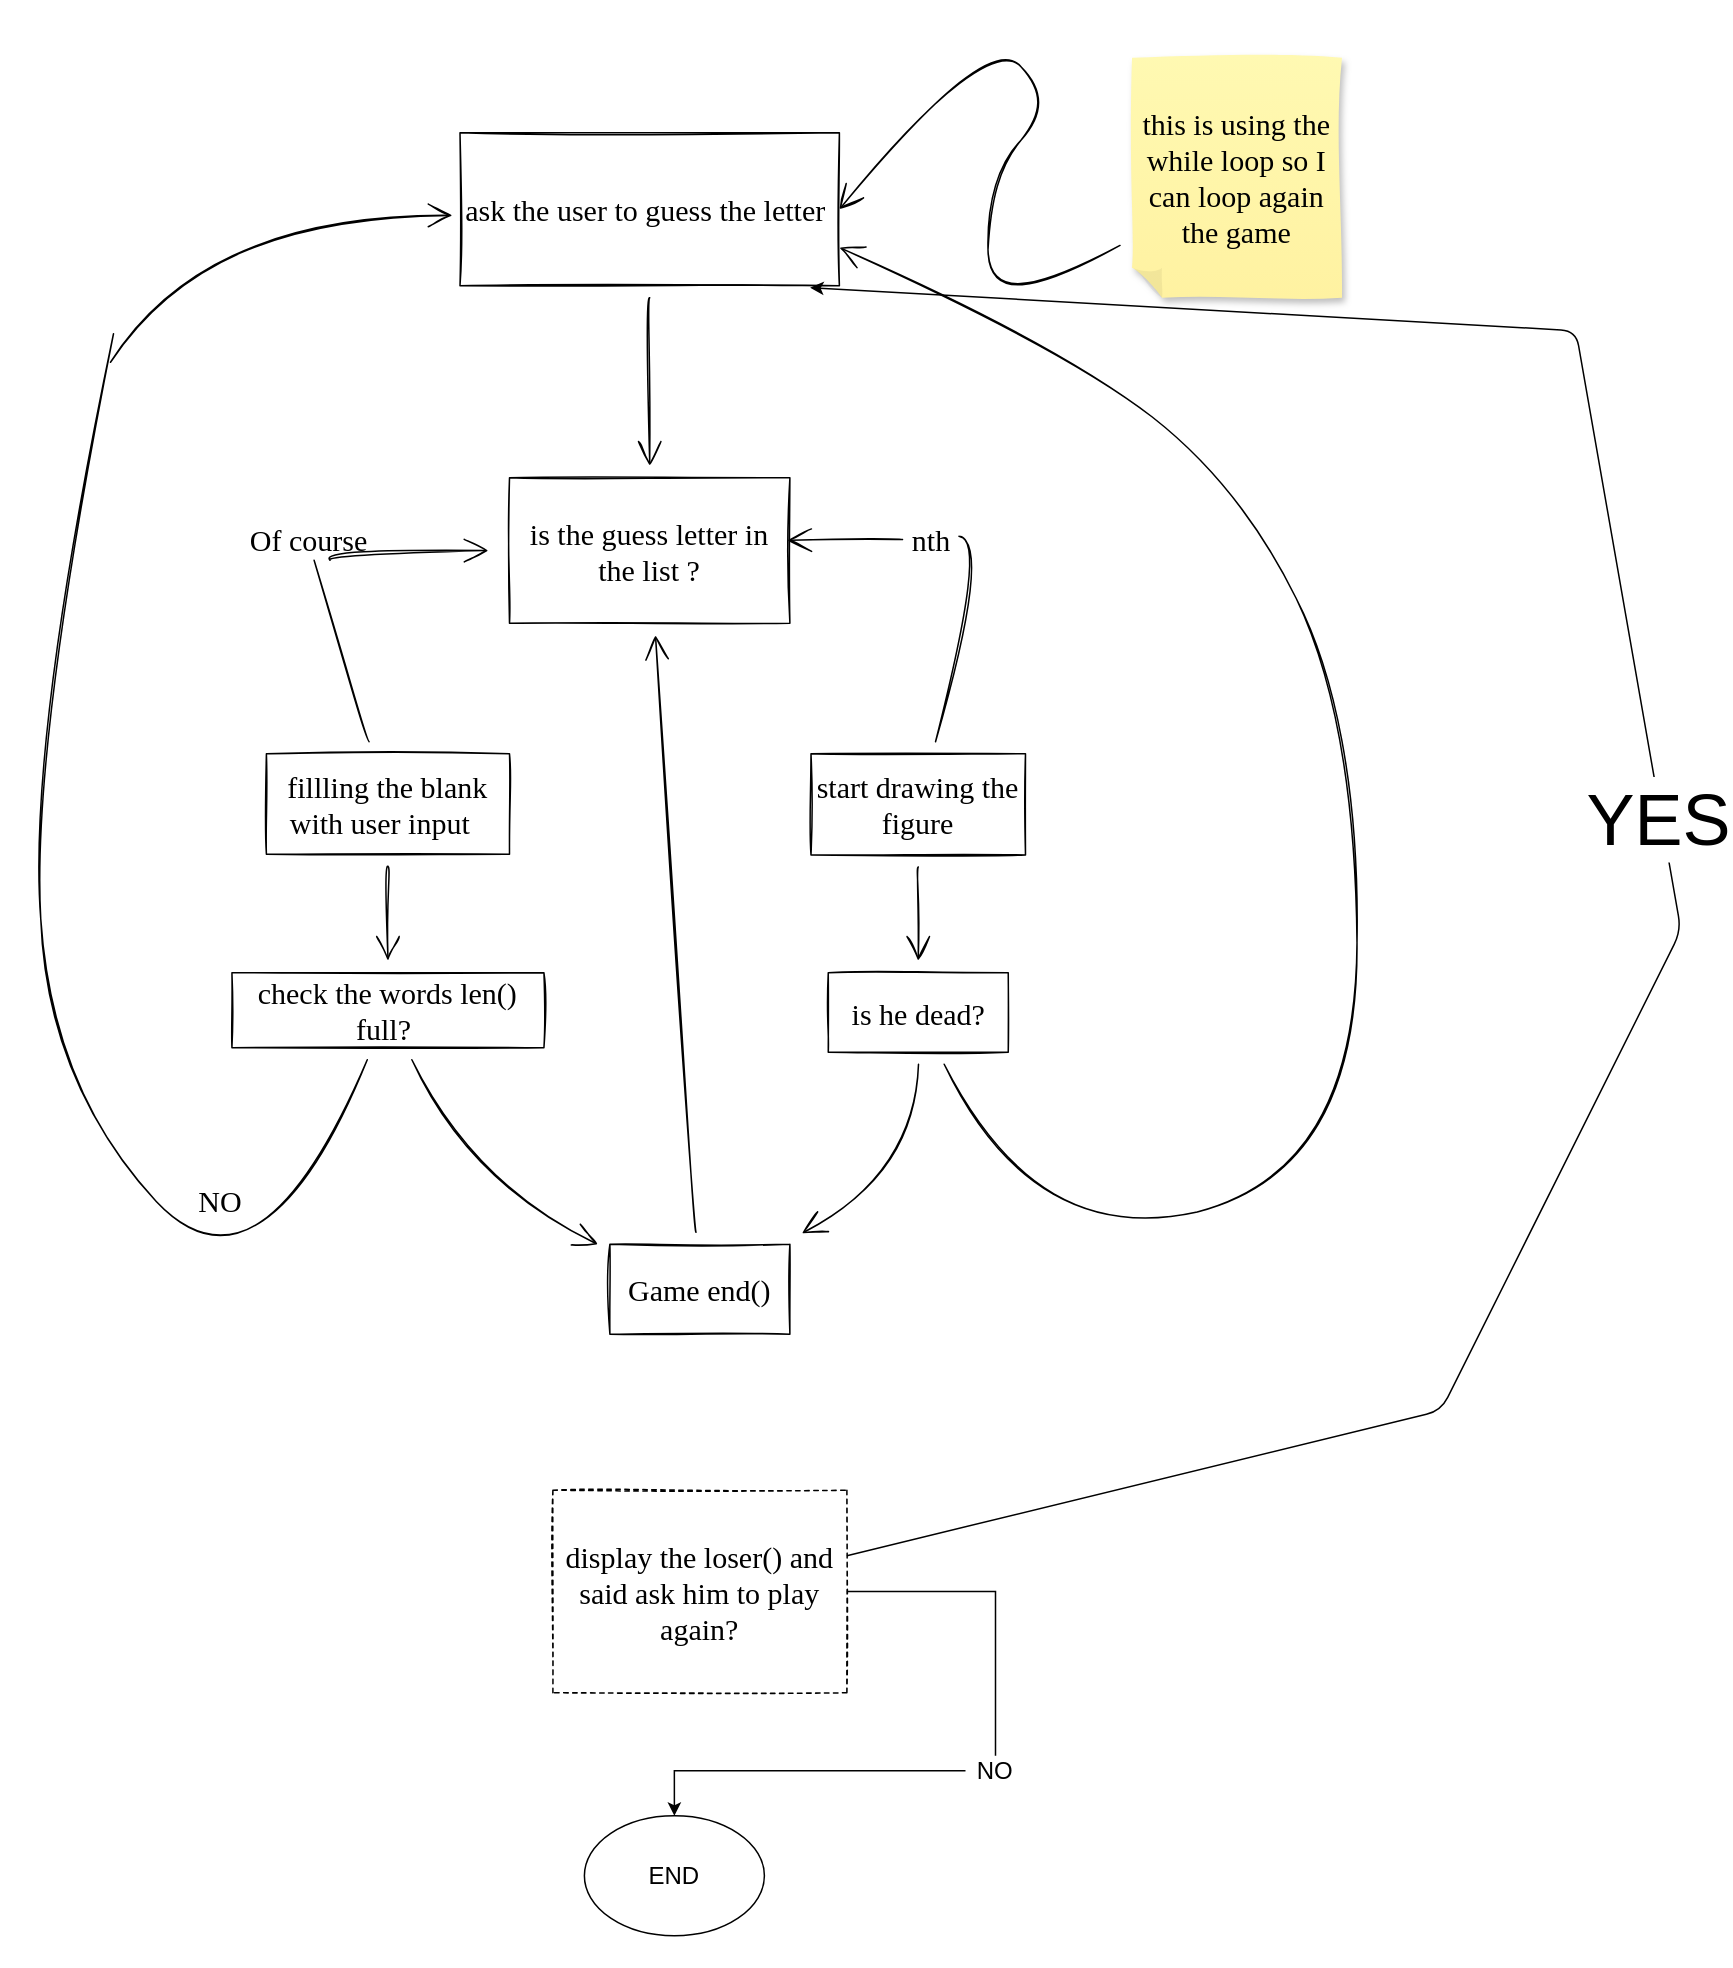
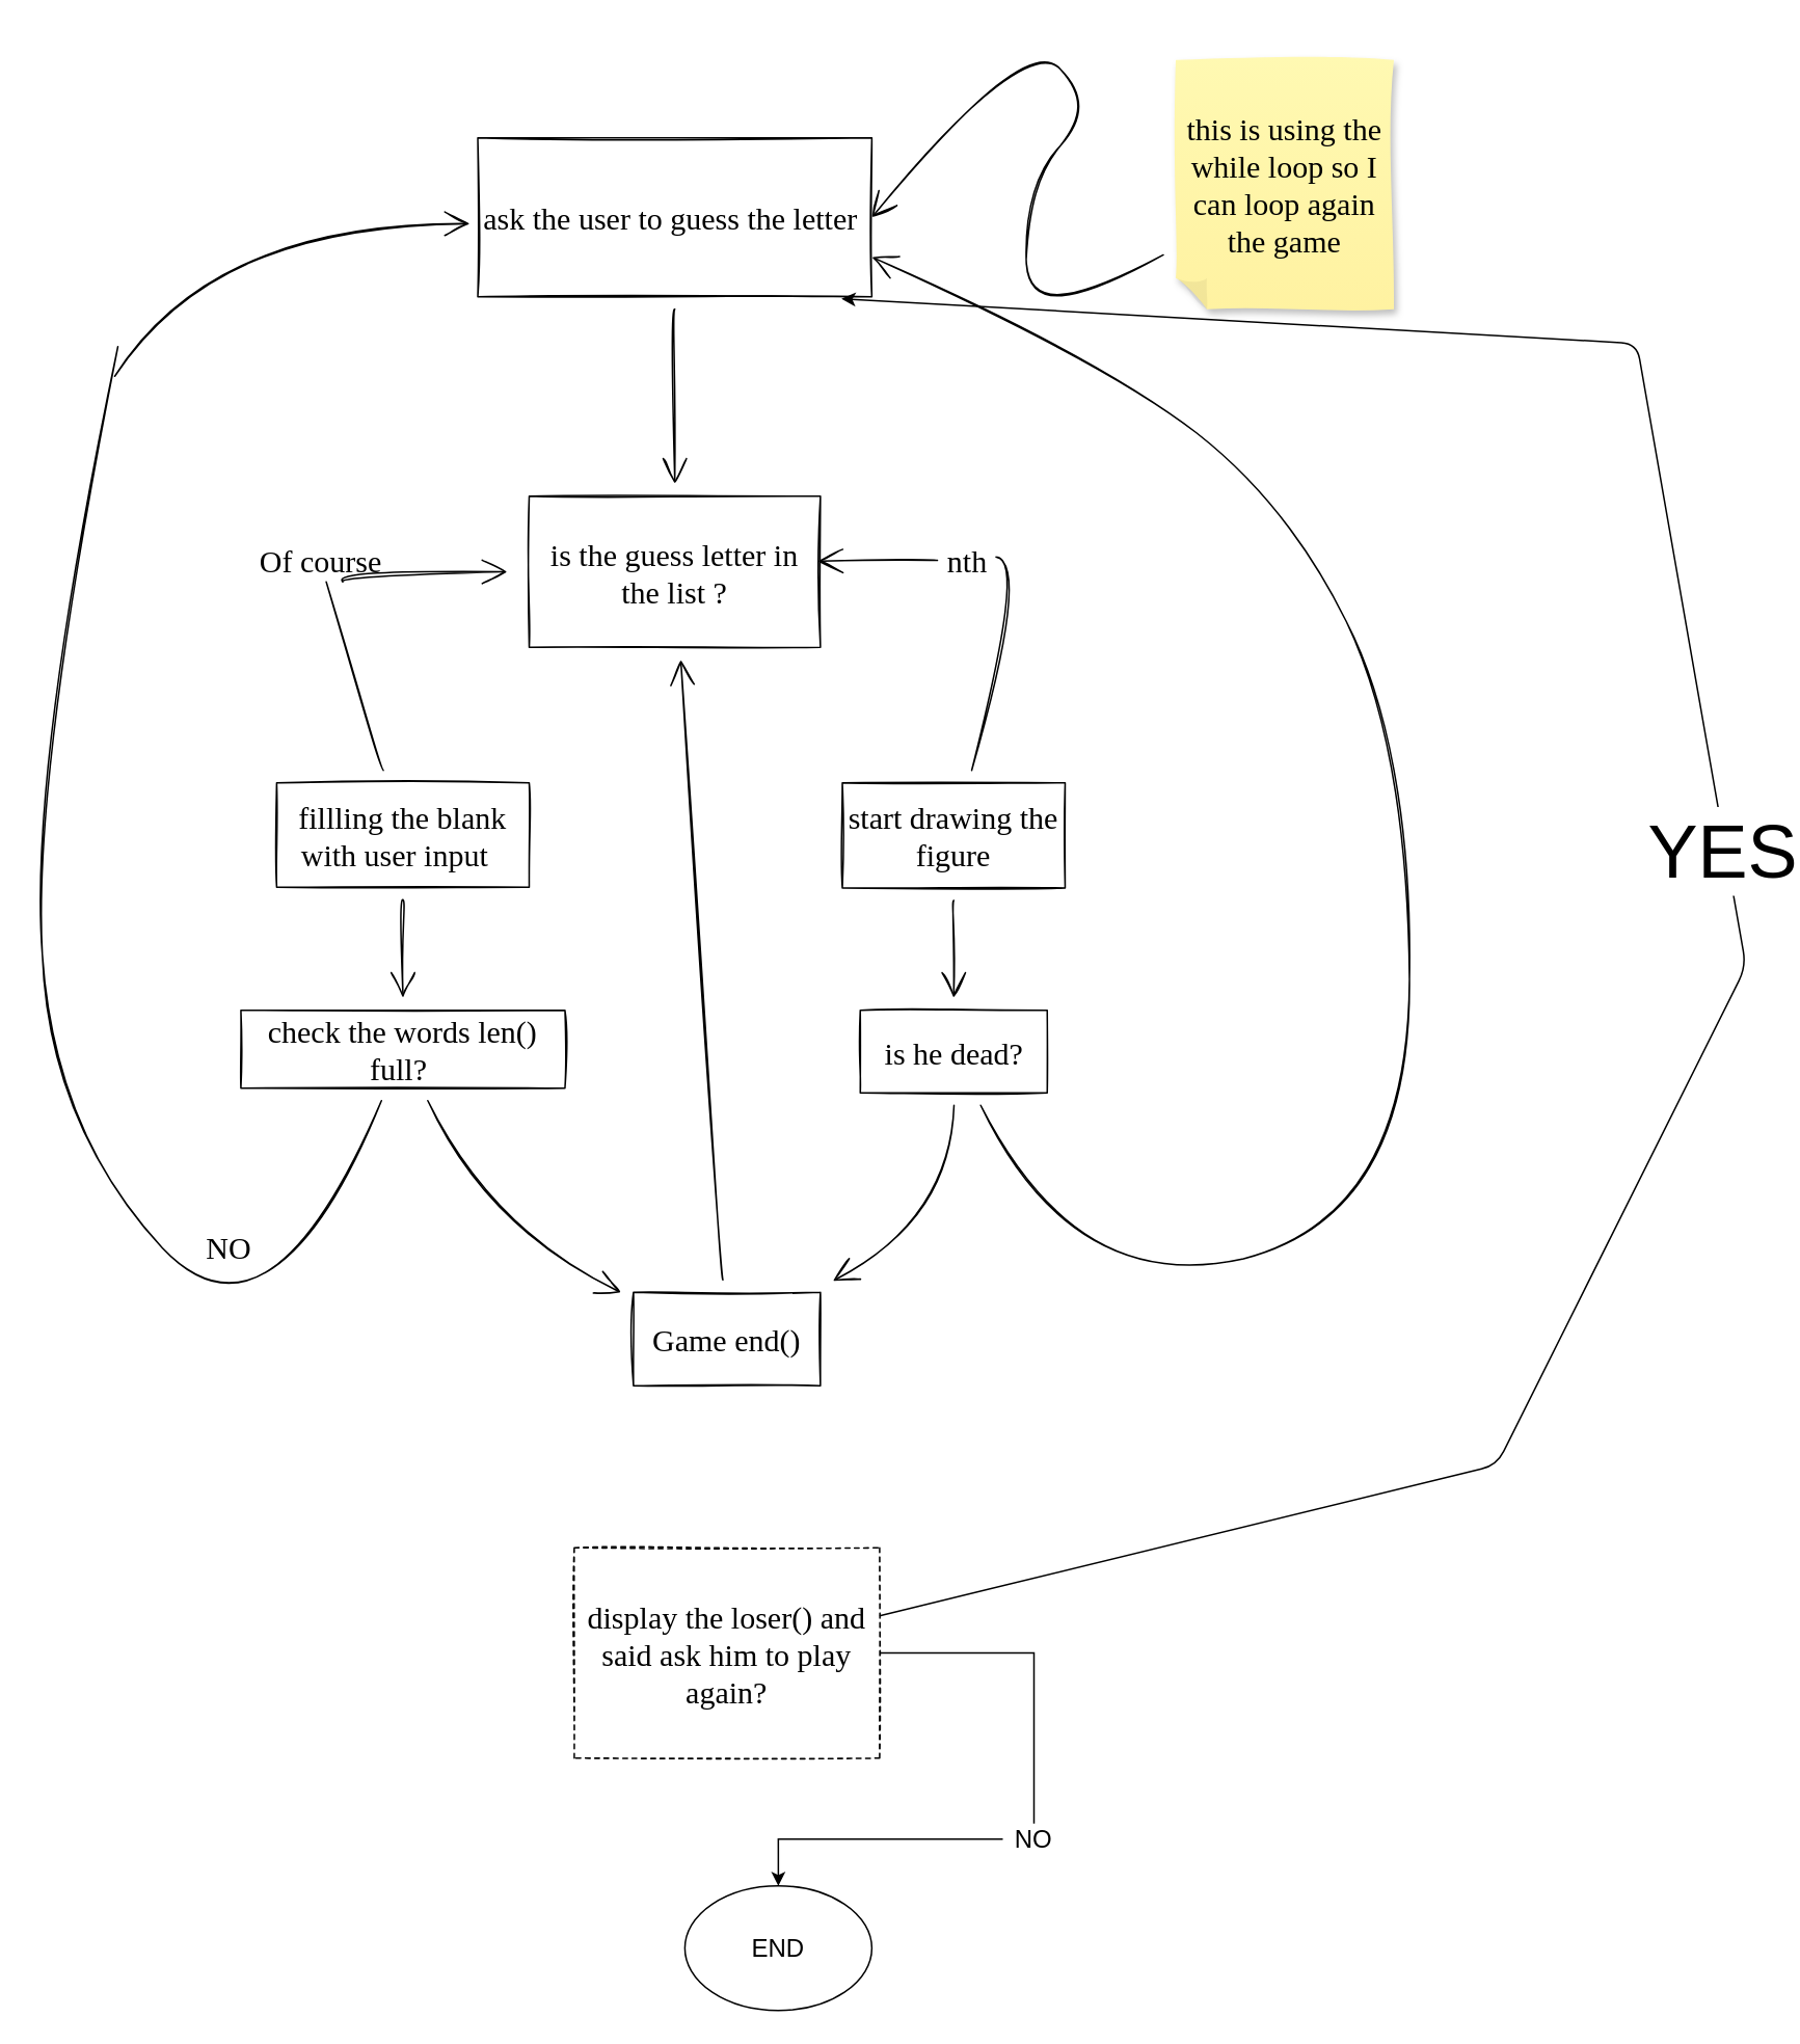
- <mxCell id="34" value="&lt;font size=&quot;3&quot;&gt;END&lt;/font&gt;" style="ellipse;whiteSpace=wrap;html=1;" vertex="1" parent="1"><mxGeometry x="388.93" y="1210" width="120" height="80" as="geometry" /></mxCell>
+ <mxCell id="34" value="&lt;font size=&quot;3&quot;&gt;END&lt;/font&gt;" style="ellipse;whiteSpace=wrap;html=1;" vertex="1" parent="1"><mxGeometry x="438.93" y="1210" width="120" height="80" as="geometry" /></mxCell>
